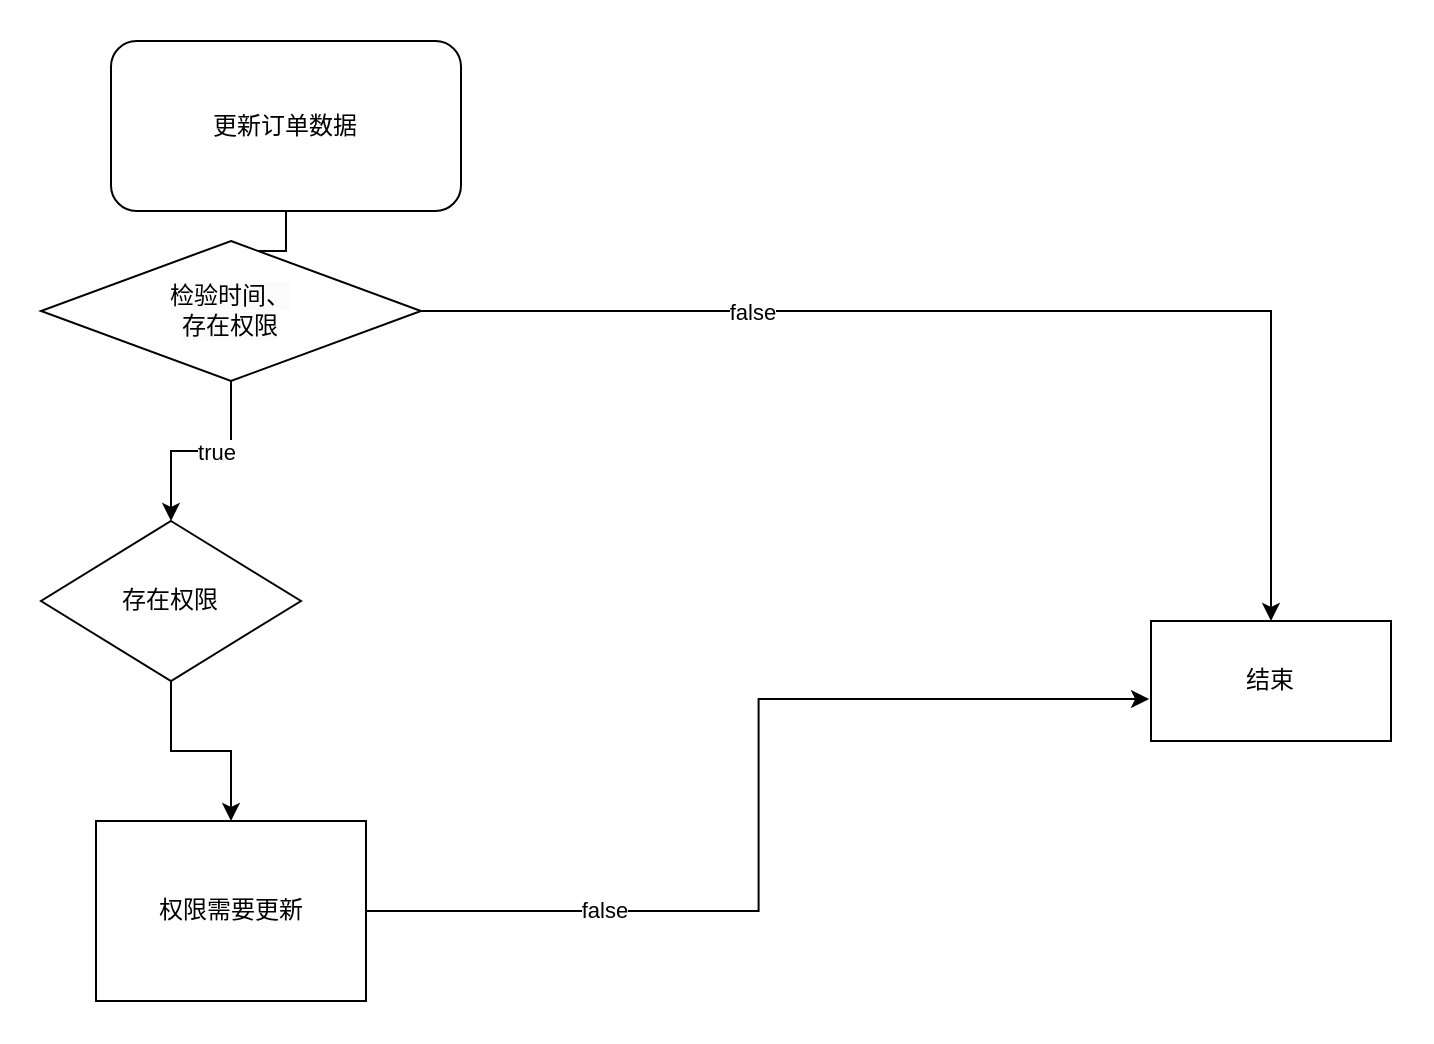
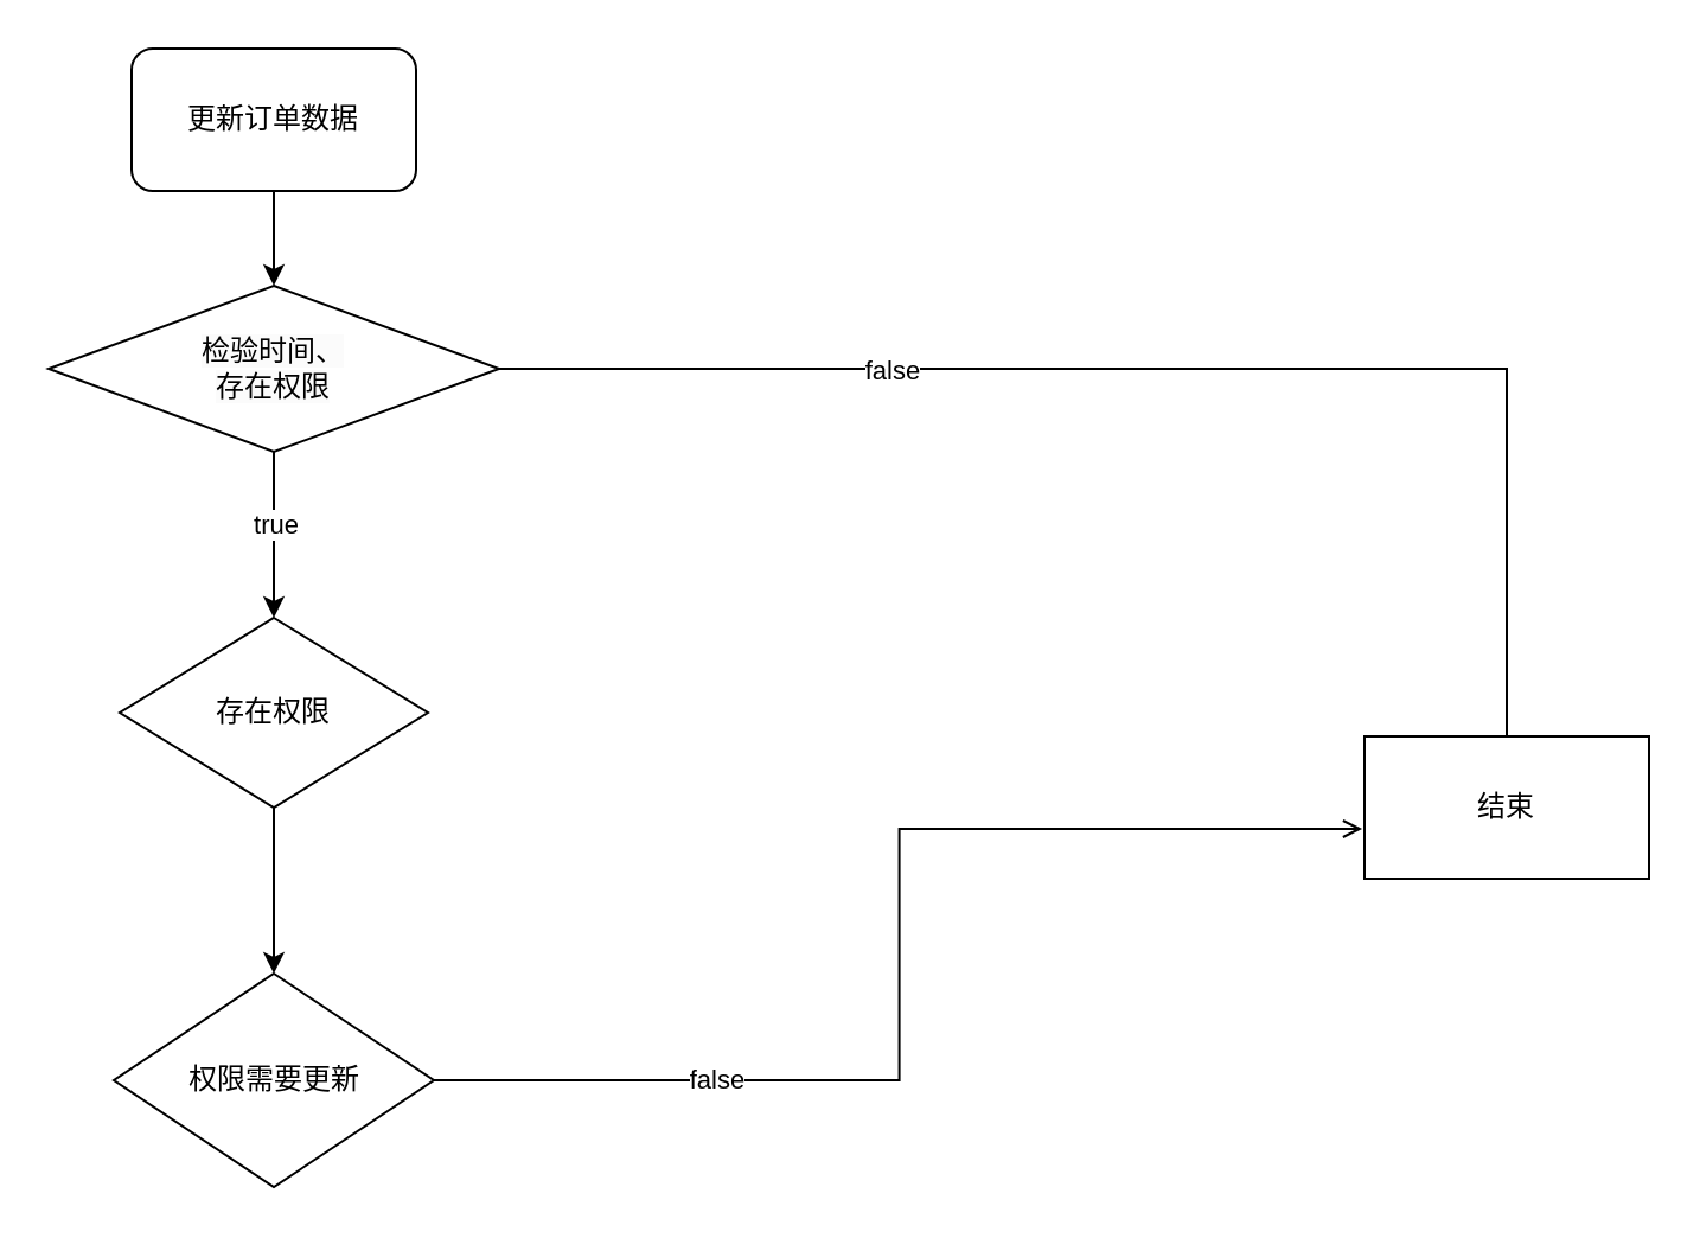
- <mxCell id="3" value="更新订单数据" style="rounded=1;whiteSpace=wrap;html=1;" vertex="1" parent="1"><mxGeometry x="55" y="20" width="175" height="85" as="geometry" /></mxCell>
+ <mxCell id="3" value="更新订单数据" style="rounded=1;whiteSpace=wrap;html=1;" vertex="1" parent="1"><mxGeometry x="55" y="20" width="120" height="60" as="geometry" /></mxCell>
- <mxCell id="11" value="存在权限" style="rhombus;whiteSpace=wrap;html=1;" vertex="1" parent="1"><mxGeometry x="20" y="260" width="130" height="80" as="geometry" /></mxCell>
+ <mxCell id="11" value="存在权限" style="rhombus;whiteSpace=wrap;html=1;" vertex="1" parent="1"><mxGeometry x="50" y="260" width="130" height="80" as="geometry" /></mxCell>
- <mxCell id="4" value="" style="edgeStyle=orthogonalEdgeStyle;rounded=0;orthogonalLoop=1;jettySize=auto;html=1;entryX=0.5;entryY=0;entryDx=0;entryDy=0;" edge="1" parent="1" source="8" target="9"><mxGeometry relative="1" as="geometry" /></mxCell>
+ <mxCell id="4" value="" style="edgeStyle=orthogonalEdgeStyle;rounded=0;orthogonalLoop=1;jettySize=auto;html=1;entryX=0.5;entryY=0;entryDx=0;entryDy=0;endArrow=none;" edge="1" parent="1" source="8" target="9"><mxGeometry relative="1" as="geometry" /></mxCell>
- <mxCell id="13" style="edgeStyle=orthogonalEdgeStyle;rounded=0;orthogonalLoop=1;jettySize=auto;html=1;exitX=1;exitY=0.5;exitDx=0;exitDy=0;entryX=-0.008;entryY=0.65;entryDx=0;entryDy=0;entryPerimeter=0;" edge="1" parent="1" source="12" target="9"><mxGeometry relative="1" as="geometry" /></mxCell>
+ <mxCell id="13" style="edgeStyle=orthogonalEdgeStyle;rounded=0;orthogonalLoop=1;jettySize=auto;html=1;exitX=1;exitY=0.5;exitDx=0;exitDy=0;entryX=-0.008;entryY=0.65;entryDx=0;entryDy=0;entryPerimeter=0;endArrow=open;" edge="1" parent="1" source="12" target="9"><mxGeometry relative="1" as="geometry" /></mxCell>
- <mxCell id="12" value="权限需要更新" style="whiteSpace=wrap;html=1;rounded=0;" vertex="1" parent="1"><mxGeometry x="47.5" y="410" width="135" height="90" as="geometry" /></mxCell>
+ <mxCell id="12" value="权限需要更新" style="rhombus;whiteSpace=wrap;html=1;" vertex="1" parent="1"><mxGeometry x="47.5" y="410" width="135" height="90" as="geometry" /></mxCell>
